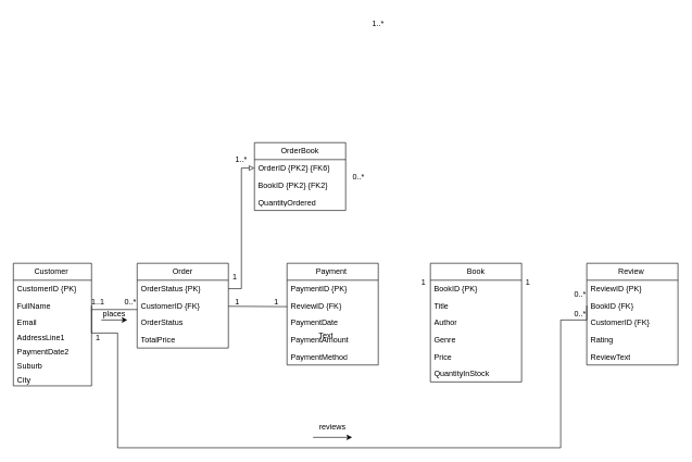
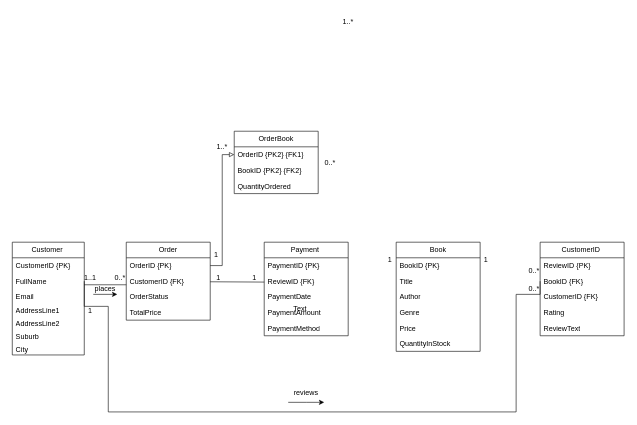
- <mxCell id="35" value="OrderID {PK2} {FK6}" style="text;strokeColor=none;fillColor=none;align=left;verticalAlign=top;spacingLeft=4;spacingRight=4;overflow=hidden;rotatable=0;points=[[0,0.5],[1,0.5]];portConstraint=eastwest;whiteSpace=wrap;html=1;" parent="34" vertex="1"><mxGeometry y="26" width="140" height="26" as="geometry" /></mxCell>
+ <mxCell id="35" value="OrderID {PK2} {FK1}" style="text;strokeColor=none;fillColor=none;align=left;verticalAlign=top;spacingLeft=4;spacingRight=4;overflow=hidden;rotatable=0;points=[[0,0.5],[1,0.5]];portConstraint=eastwest;whiteSpace=wrap;html=1;" parent="34" vertex="1"><mxGeometry y="26" width="140" height="26" as="geometry" /></mxCell>
- <mxCell id="15" value="Review&amp;nbsp;" style="swimlane;fontStyle=0;childLayout=stackLayout;horizontal=1;startSize=26;fillColor=none;horizontalStack=0;resizeParent=1;resizeParentMax=0;resizeLast=0;collapsible=1;marginBottom=0;whiteSpace=wrap;html=1;" parent="1" vertex="1"><mxGeometry x="900" y="403" width="140" height="156" as="geometry" /></mxCell>
+ <mxCell id="15" value="CustomerID&amp;nbsp;" style="swimlane;fontStyle=0;childLayout=stackLayout;horizontal=1;startSize=26;fillColor=none;horizontalStack=0;resizeParent=1;resizeParentMax=0;resizeLast=0;collapsible=1;marginBottom=0;whiteSpace=wrap;html=1;" parent="1" vertex="1"><mxGeometry x="900" y="403" width="140" height="156" as="geometry" /></mxCell>
- <mxCell id="11" value="OrderStatus {PK}" style="text;strokeColor=none;fillColor=none;align=left;verticalAlign=top;spacingLeft=4;spacingRight=4;overflow=hidden;rotatable=0;points=[[0,0.5],[1,0.5]];portConstraint=eastwest;whiteSpace=wrap;html=1;" parent="10" vertex="1"><mxGeometry y="26" width="140" height="26" as="geometry" /></mxCell>
+ <mxCell id="11" value="OrderID {PK}" style="text;strokeColor=none;fillColor=none;align=left;verticalAlign=top;spacingLeft=4;spacingRight=4;overflow=hidden;rotatable=0;points=[[0,0.5],[1,0.5]];portConstraint=eastwest;whiteSpace=wrap;html=1;" parent="10" vertex="1"><mxGeometry y="26" width="140" height="26" as="geometry" /></mxCell>
- <mxCell id="7" value="PaymentDate2" style="text;strokeColor=none;fillColor=none;align=left;verticalAlign=top;spacingLeft=4;spacingRight=4;overflow=hidden;rotatable=0;points=[[0,0.5],[1,0.5]];portConstraint=eastwest;whiteSpace=wrap;html=1;" parent="2" vertex="1"><mxGeometry y="122" width="120" height="22" as="geometry" /></mxCell>
+ <mxCell id="7" value="AddressLine2" style="text;strokeColor=none;fillColor=none;align=left;verticalAlign=top;spacingLeft=4;spacingRight=4;overflow=hidden;rotatable=0;points=[[0,0.5],[1,0.5]];portConstraint=eastwest;whiteSpace=wrap;html=1;" parent="2" vertex="1"><mxGeometry y="122" width="120" height="22" as="geometry" /></mxCell>
